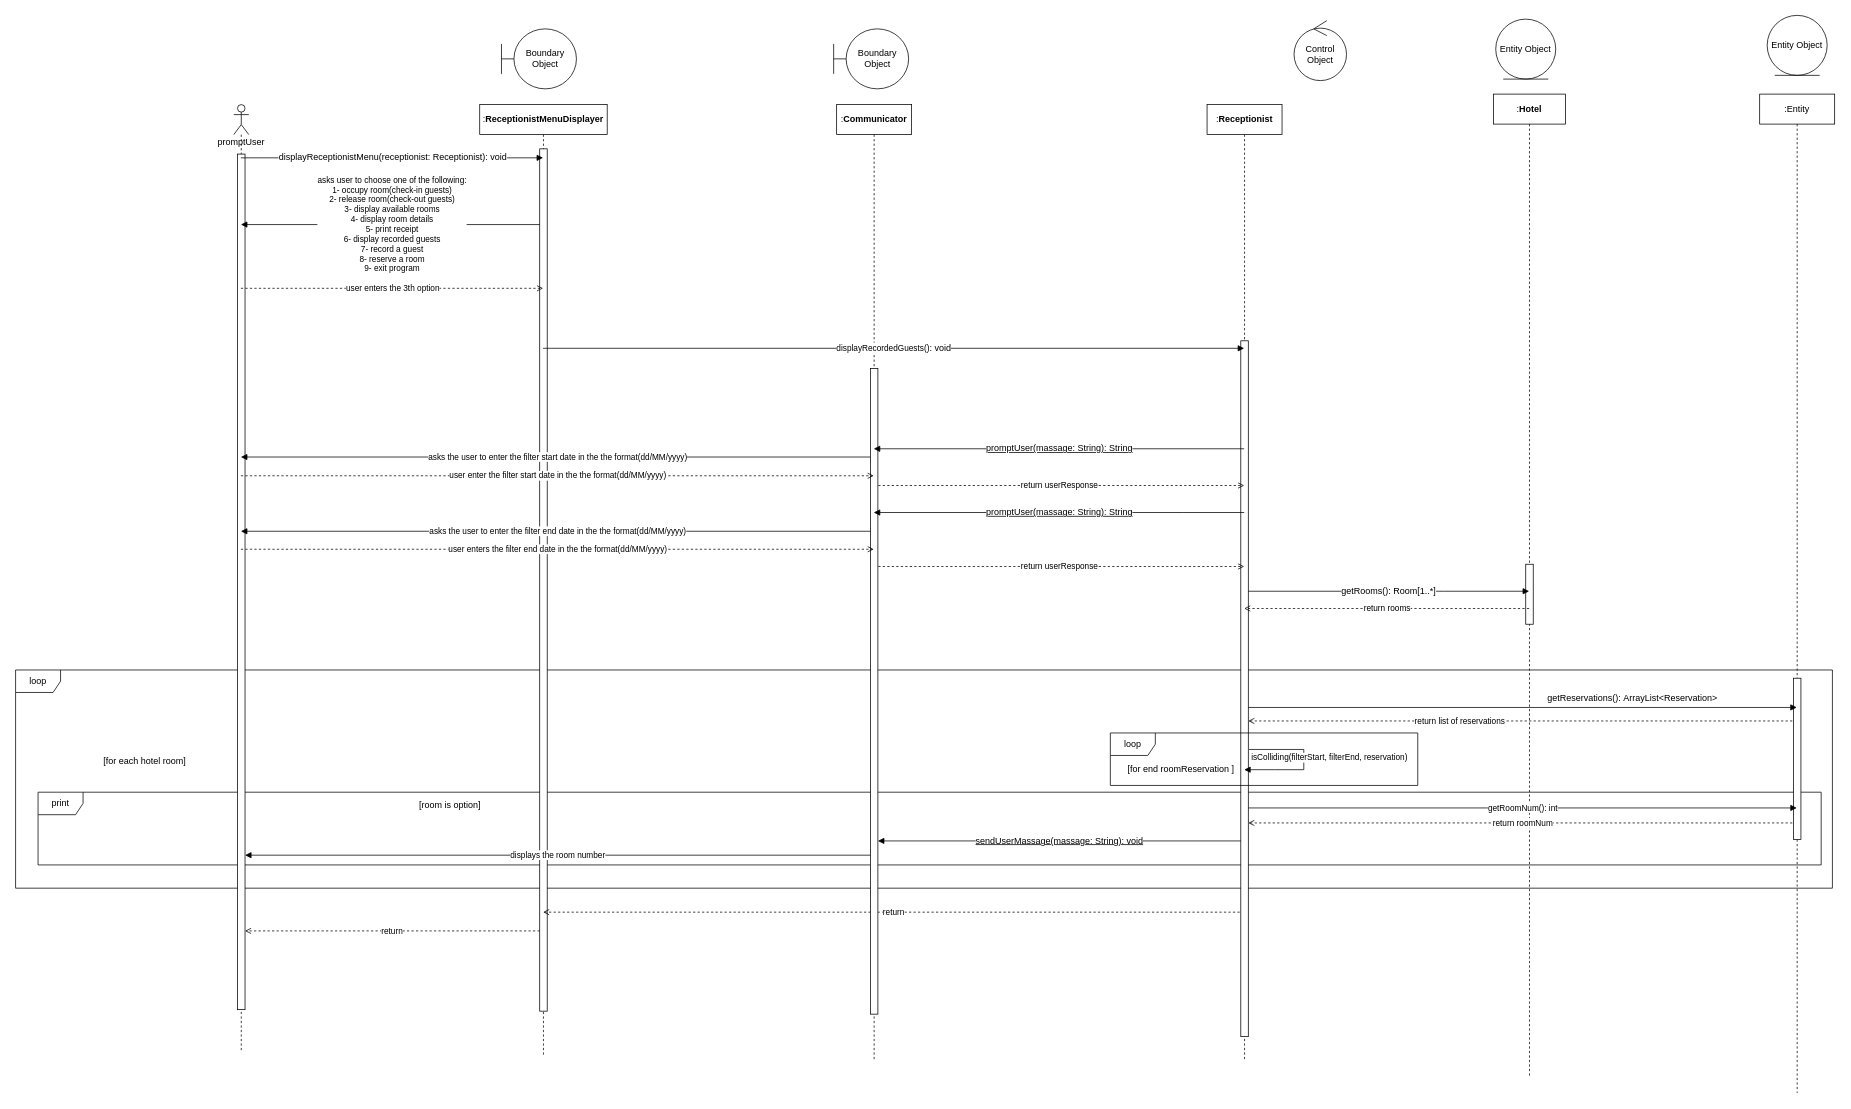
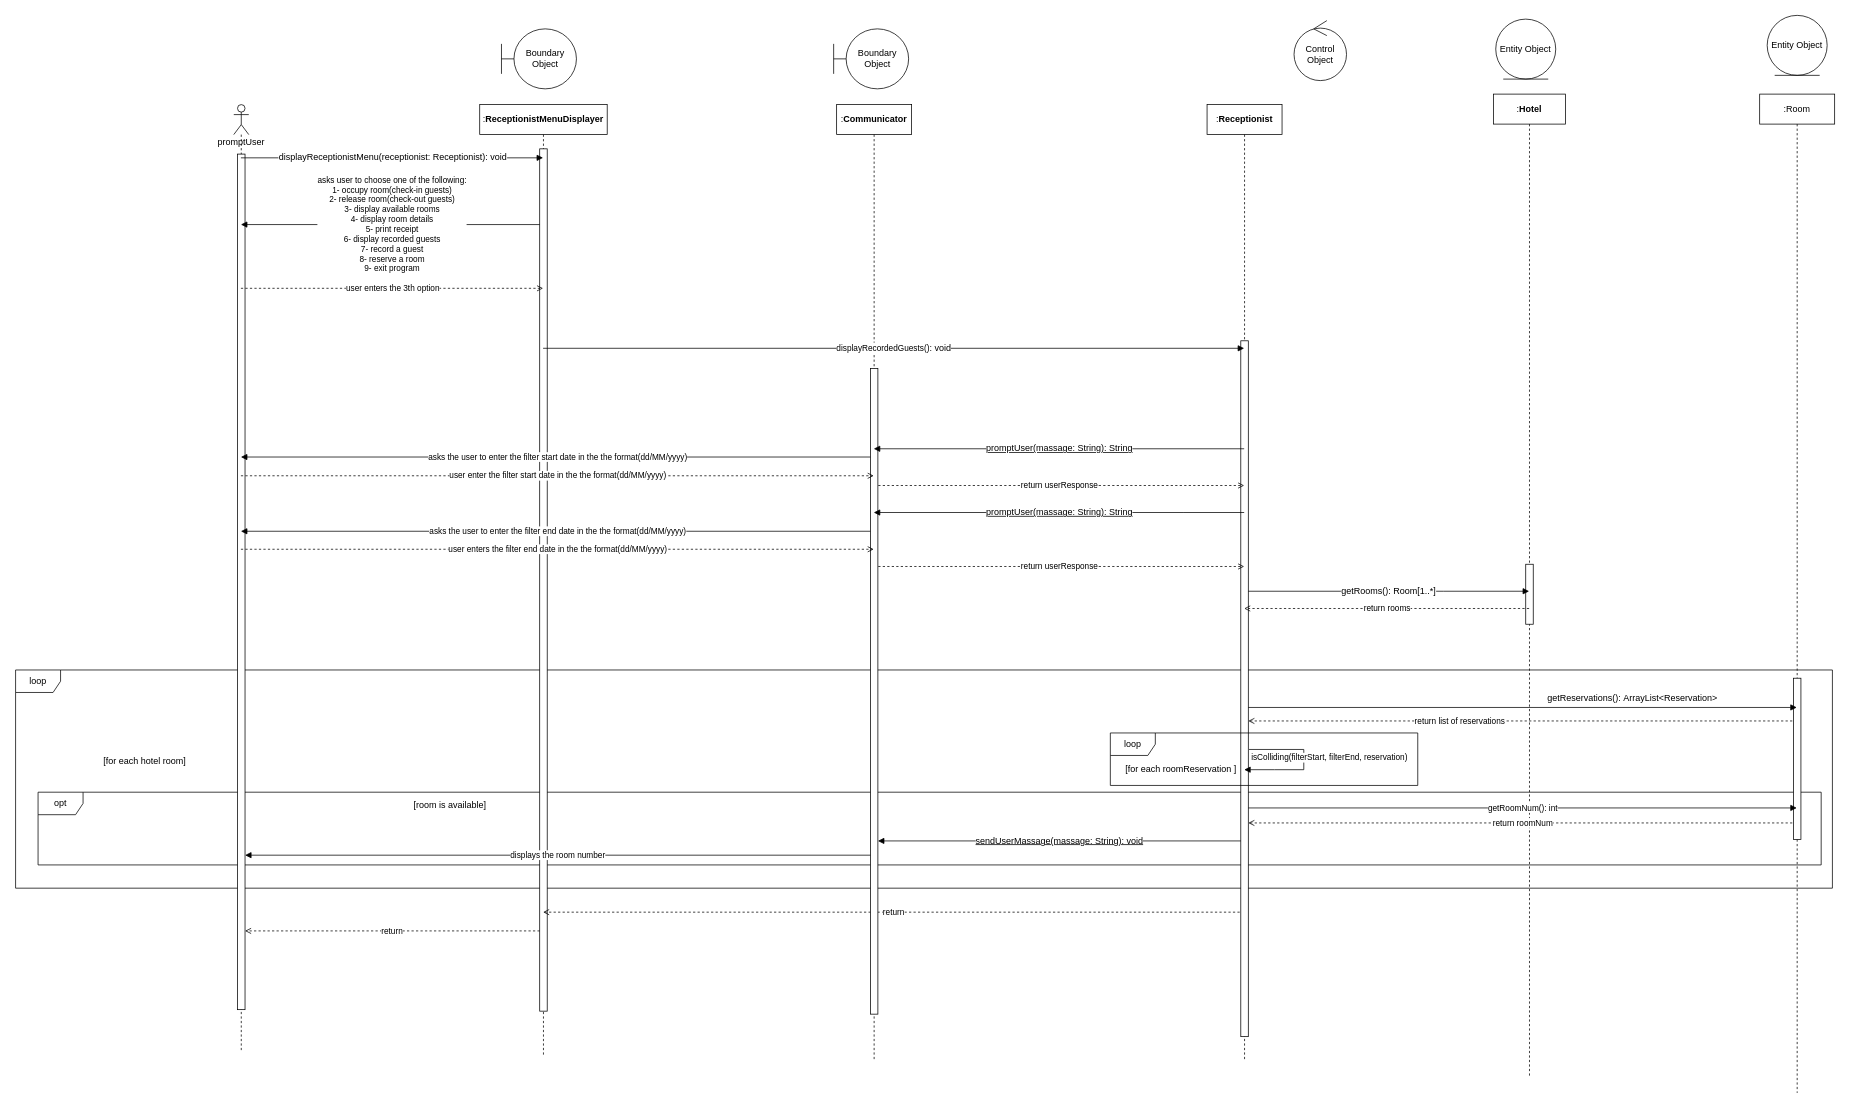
- <mxCell id="42" value=":Entity" style="shape=umlLifeline;perimeter=lifelinePerimeter;whiteSpace=wrap;html=1;container=1;collapsible=0;recursiveResize=0;outlineConnect=0;" vertex="1" parent="1"><mxGeometry x="2346" y="125" width="100" height="1332" as="geometry" /></mxCell>
+ <mxCell id="42" value=":Room" style="shape=umlLifeline;perimeter=lifelinePerimeter;whiteSpace=wrap;html=1;container=1;collapsible=0;recursiveResize=0;outlineConnect=0;" vertex="1" parent="1"><mxGeometry x="2346" y="125" width="100" height="1332" as="geometry" /></mxCell>
- <mxCell id="40" value="[for end roomReservation ]" style="text;html=1;align=center;verticalAlign=middle;resizable=0;points=[];autosize=1;strokeColor=none;fillColor=none;" parent="38" vertex="1"><mxGeometry x="10.661" y="36.002" width="166" height="26" as="geometry" /></mxCell>
+ <mxCell id="40" value="[for each roomReservation ]" style="text;html=1;align=center;verticalAlign=middle;resizable=0;points=[];autosize=1;strokeColor=none;fillColor=none;" parent="38" vertex="1"><mxGeometry x="10.661" y="36.002" width="166" height="26" as="geometry" /></mxCell>
- <mxCell id="4" value="print" style="shape=umlFrame;whiteSpace=wrap;html=1;" vertex="1" parent="3"><mxGeometry width="2378" height="97.0" as="geometry" /></mxCell>
+ <mxCell id="4" value="opt" style="shape=umlFrame;whiteSpace=wrap;html=1;" vertex="1" parent="3"><mxGeometry width="2378" height="97.0" as="geometry" /></mxCell>
- <mxCell id="5" value="[room is option]" style="text;html=1;align=center;verticalAlign=middle;resizable=0;points=[];autosize=1;strokeColor=none;fillColor=none;" vertex="1" parent="3"><mxGeometry x="491.453" y="5.239" width="115" height="26" as="geometry" /></mxCell>
+ <mxCell id="5" value="[room is available]" style="text;html=1;align=center;verticalAlign=middle;resizable=0;points=[];autosize=1;strokeColor=none;fillColor=none;" vertex="1" parent="3"><mxGeometry x="491.453" y="5.239" width="115" height="26" as="geometry" /></mxCell>
